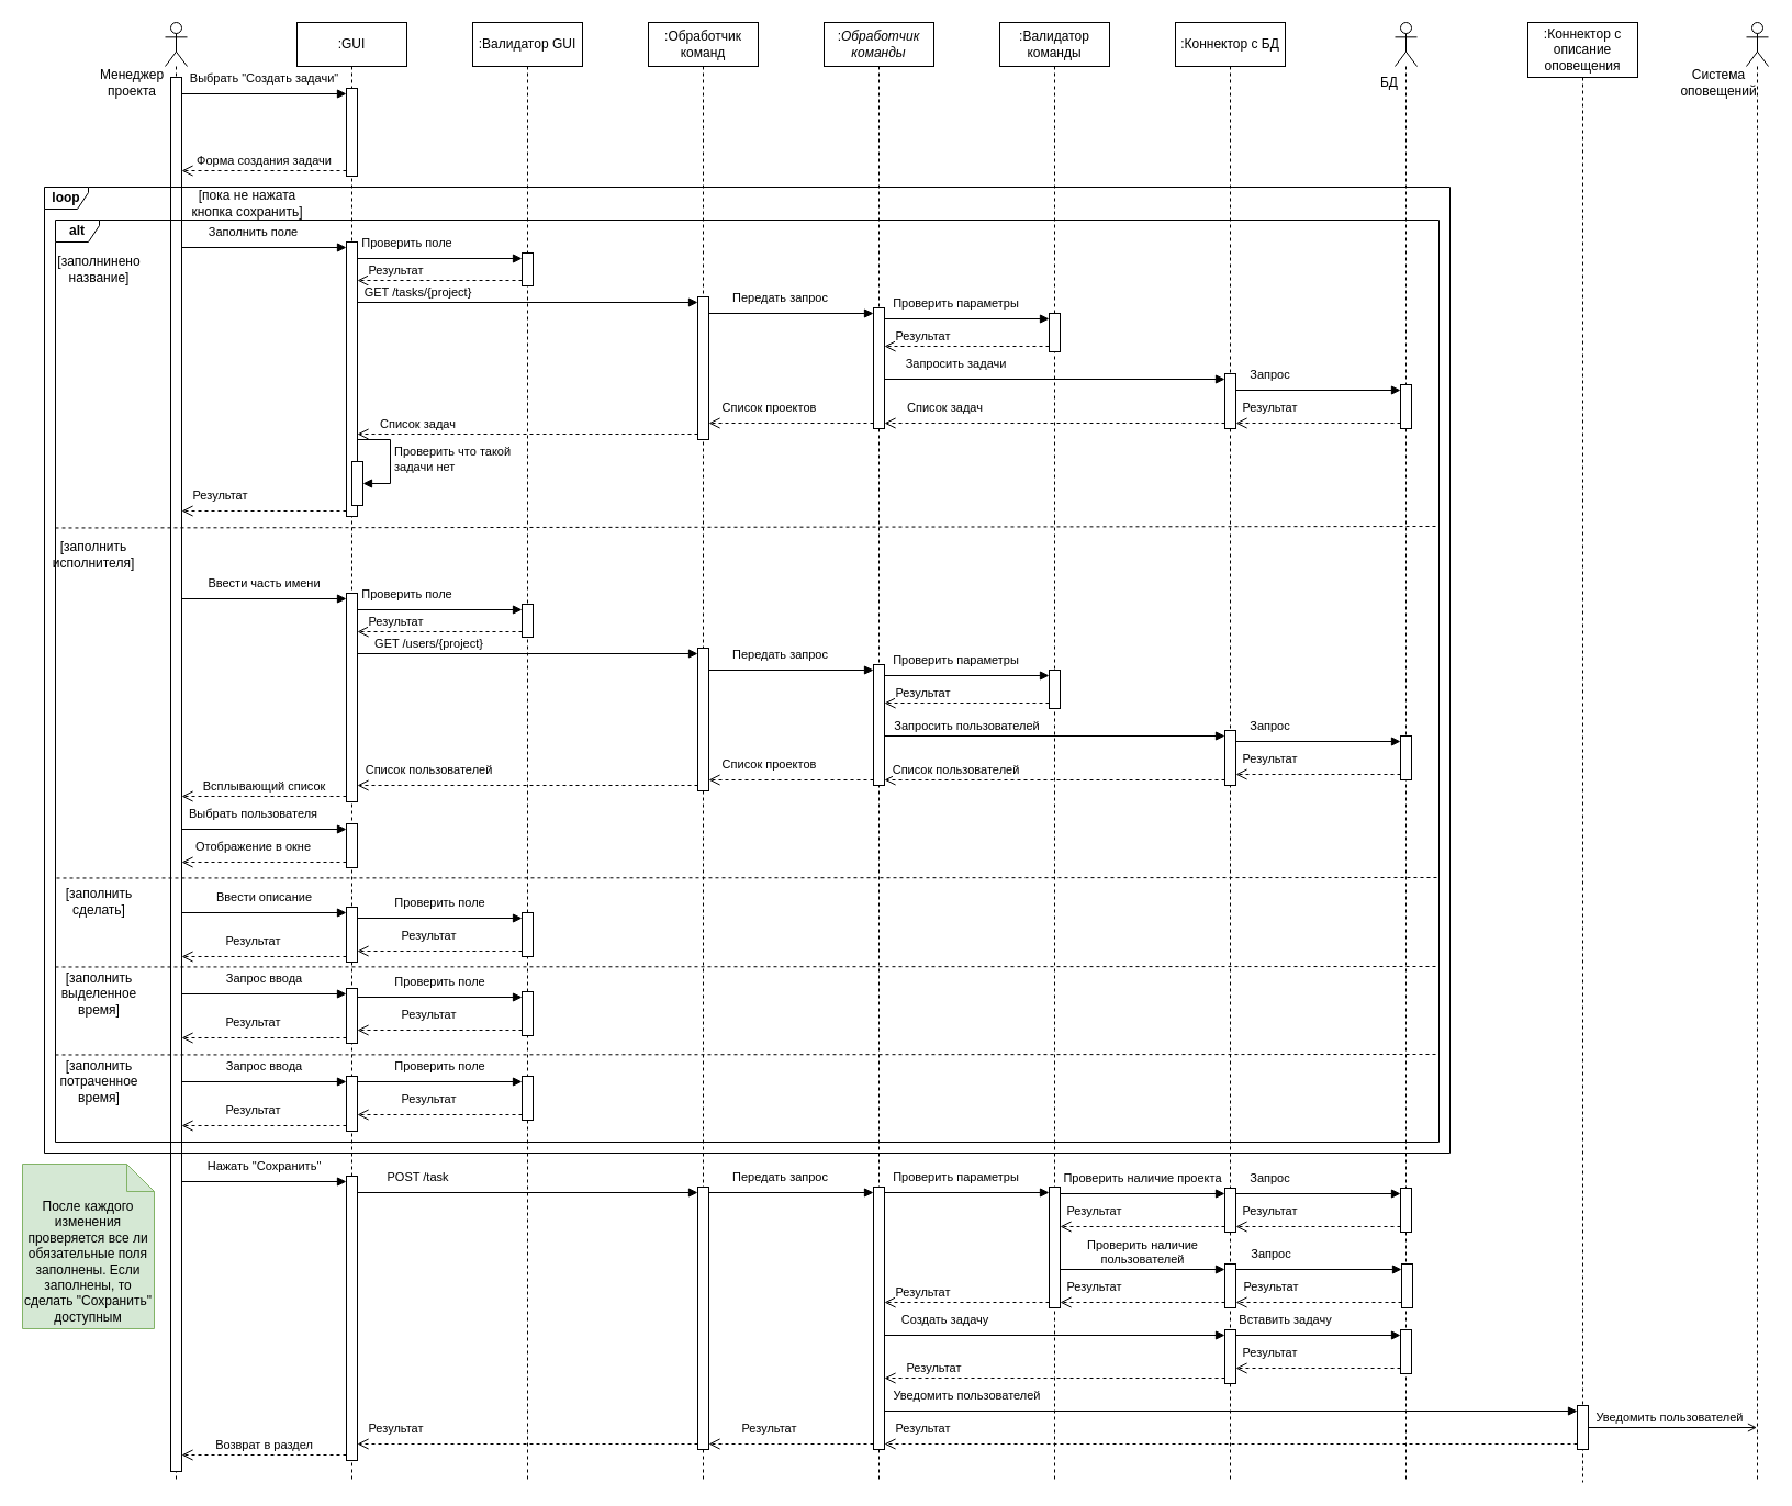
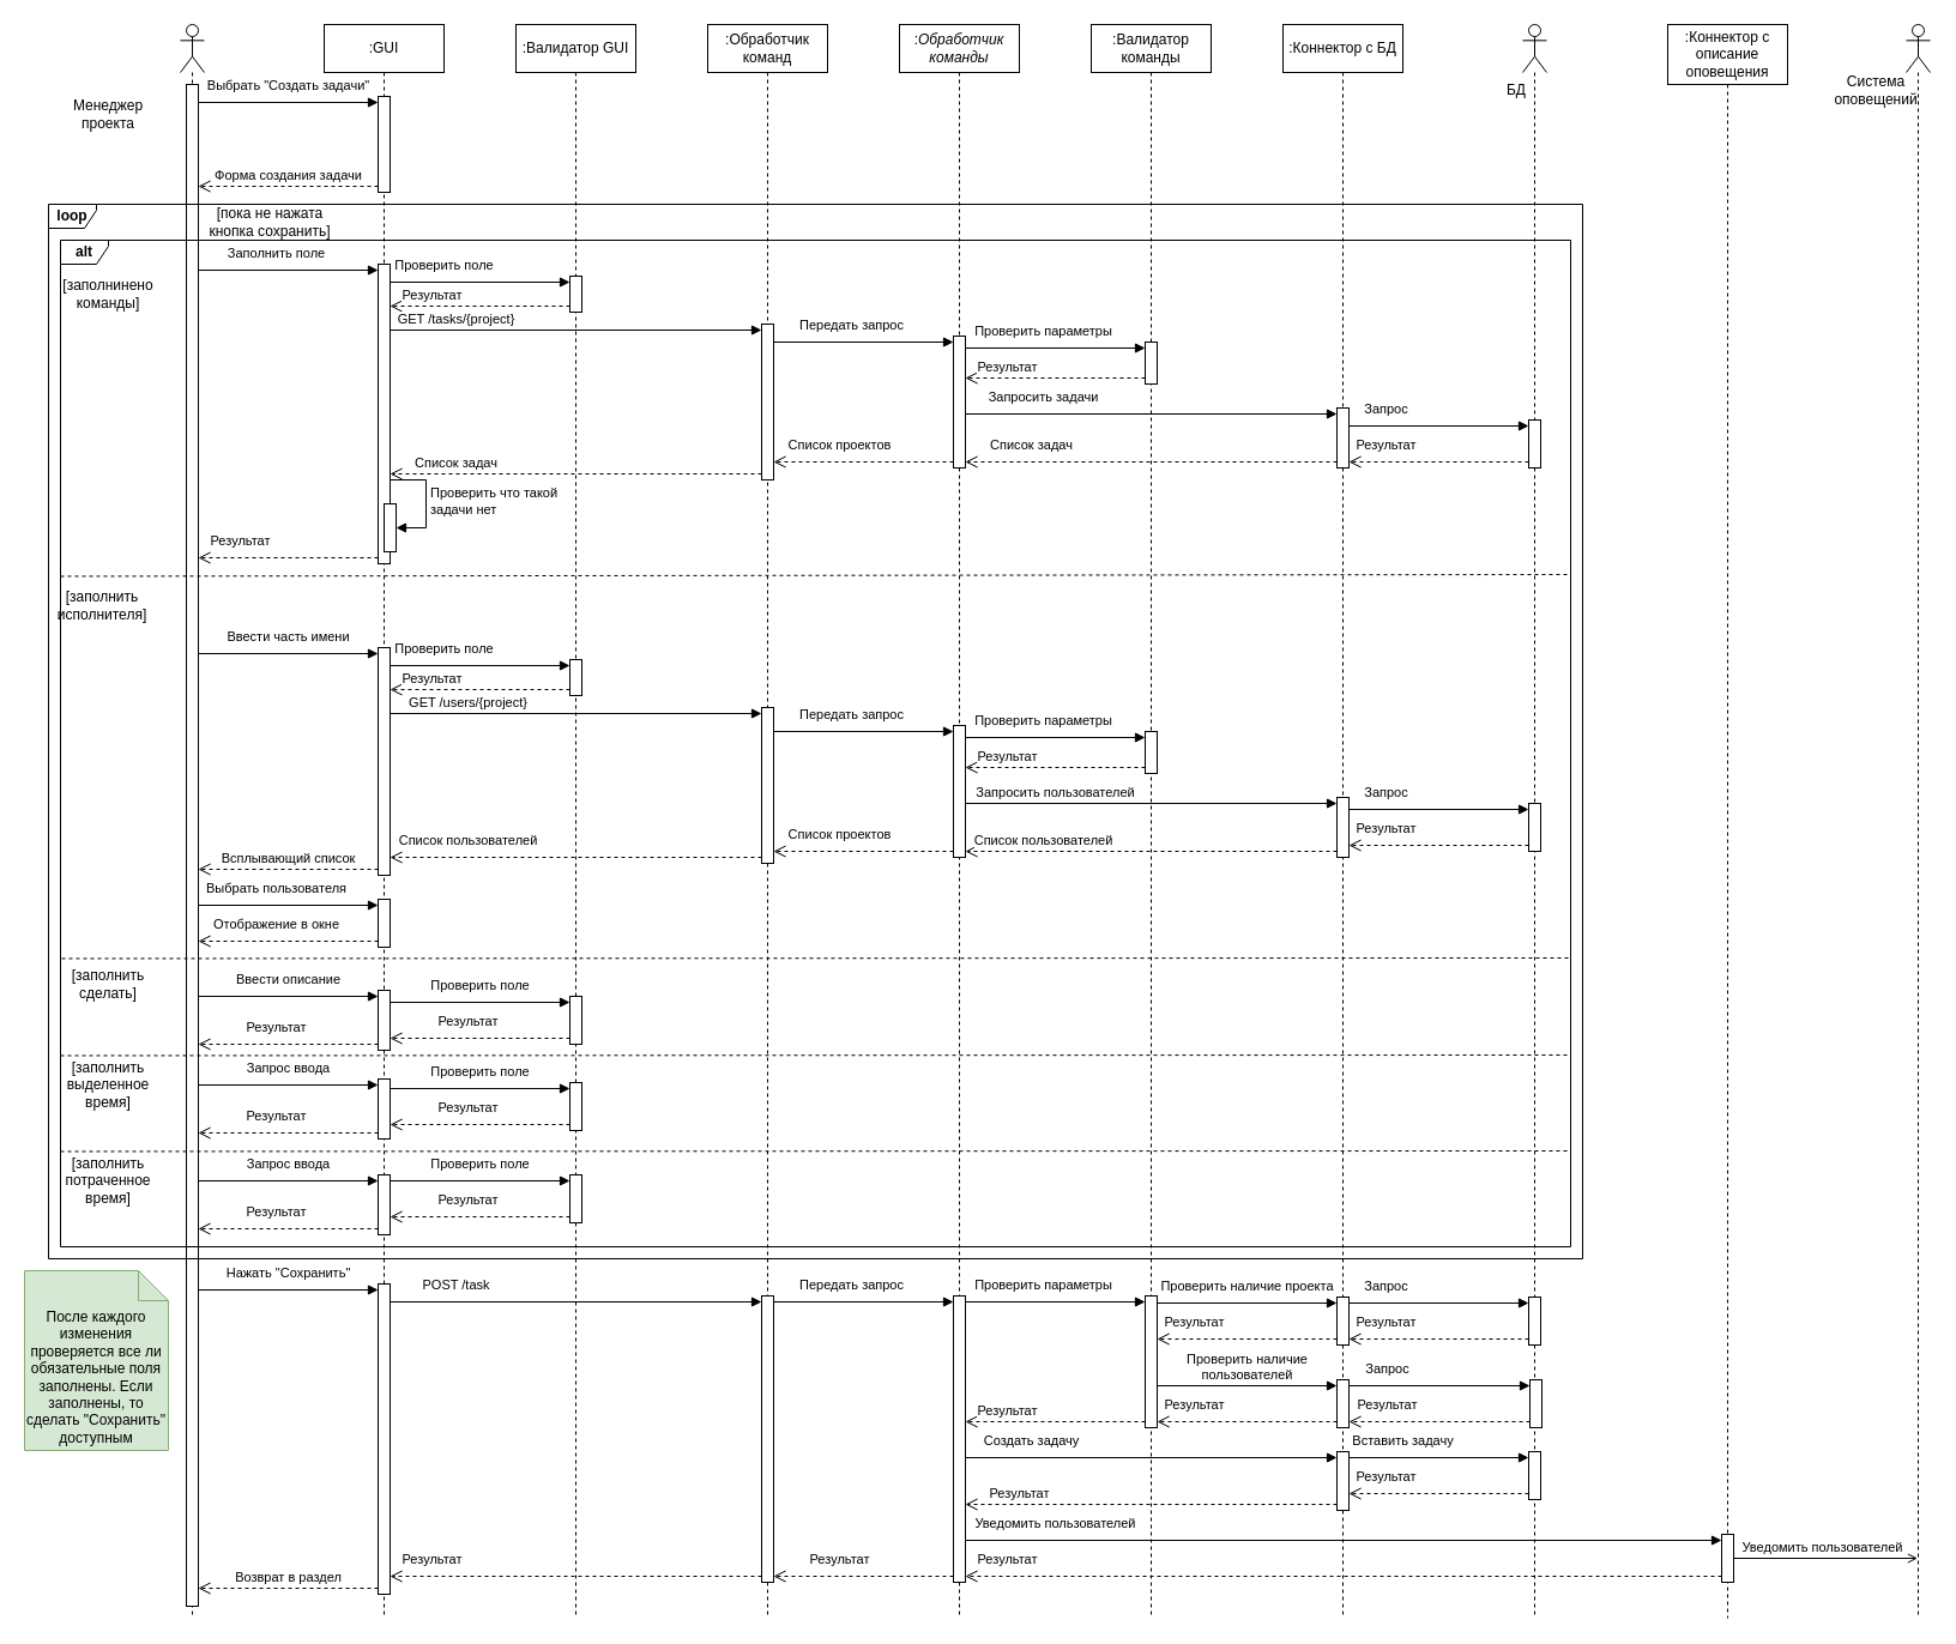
- <mxCell id="4" value="Менеджер проекта" style="text;html=1;align=center;verticalAlign=middle;whiteSpace=wrap;rounded=0;" parent="1" vertex="1"><mxGeometry x="90" y="60" width="60" height="30" as="geometry" /></mxCell>
+ <mxCell id="4" value="Менеджер проекта" style="text;html=1;align=center;verticalAlign=middle;whiteSpace=wrap;rounded=0;" parent="1" vertex="1"><mxGeometry x="60" y="80" width="60" height="30" as="geometry" /></mxCell>
- <mxCell id="22" value="[заполнинено название]" style="text;html=1;align=center;verticalAlign=middle;whiteSpace=wrap;rounded=0;" parent="1" vertex="1"><mxGeometry x="50" y="230" width="80" height="30" as="geometry" /></mxCell>
+ <mxCell id="22" value="[заполнинено команды]" style="text;html=1;align=center;verticalAlign=middle;whiteSpace=wrap;rounded=0;" parent="1" vertex="1"><mxGeometry x="50" y="230" width="80" height="30" as="geometry" /></mxCell>
